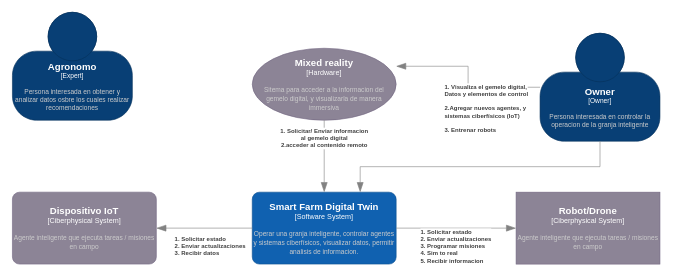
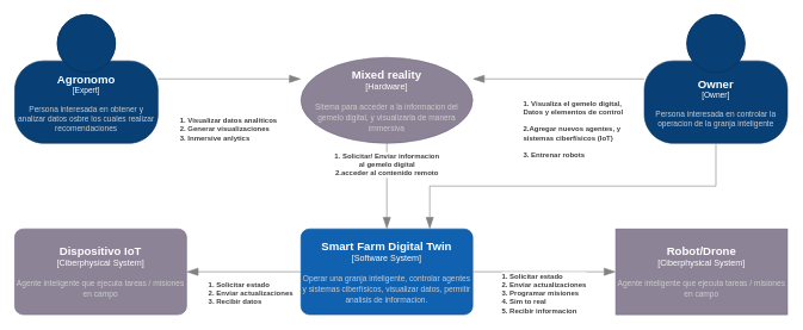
+ <mxCell id="9" value="&lt;div style=&quot;&quot;&gt;&lt;div style=&quot;&quot;&gt;&lt;b&gt;1. Visualizar datos analíticos&#10;2. Generar visualizaciones&#10;3. Inmersive anlytics&lt;/b&gt;&lt;/div&gt;&lt;/div&gt;" style="endArrow=blockThin;html=1;fontSize=10;fontColor=#404040;strokeWidth=1;endFill=1;strokeColor=#828282;elbow=vertical;metaEdit=1;endSize=14;startSize=14;jumpStyle=arc;jumpSize=16;rounded=0;edgeStyle=orthogonalEdgeStyle;exitX=1;exitY=0.5;exitDx=0;exitDy=0;exitPerimeter=0;entryX=0;entryY=0.25;entryDx=0;entryDy=0;entryPerimeter=0;align=left;" edge="1" parent="1" source="2" target="7"><mxGeometry x="-0.71" y="-70" width="240" relative="1" as="geometry"><mxPoint x="330" y="150" as="sourcePoint" /><mxPoint x="570" y="150" as="targetPoint" /><mxPoint as="offset" /></mxGeometry></mxCell>
- <mxCell id="6" value="&lt;font style=&quot;font-size: 16px&quot;&gt;&lt;b&gt;Owner&lt;/b&gt;&lt;/font&gt;&lt;div&gt;[Owner]&lt;/div&gt;&lt;br&gt;&lt;div&gt;&lt;font style=&quot;font-size: 11px&quot;&gt;&lt;font color=&quot;#cccccc&quot;&gt;Persona interesada en controlar la operacion de la granja inteligente&lt;/font&gt;&lt;/div&gt;" style="html=1;fontSize=11;dashed=0;whiteSpace=wrap;fillColor=#083F75;strokeColor=#06315C;fontColor=#ffffff;shape=mxgraph.c4.person2;align=center;metaEdit=1;points=[[0.5,0,0],[1,0.5,0],[1,0.75,0],[0.75,1,0],[0.5,1,0],[0.25,1,0],[0,0.75,0],[0,0.5,0]];resizable=0;" parent="1" vertex="1"><mxGeometry x="900" y="55" width="200" height="180" as="geometry" /></mxCell>
+ <mxCell id="6" value="&lt;font style=&quot;font-size: 16px&quot;&gt;&lt;b&gt;Owner&lt;/b&gt;&lt;/font&gt;&lt;div&gt;[Owner]&lt;/div&gt;&lt;br&gt;&lt;div&gt;&lt;font style=&quot;font-size: 11px&quot;&gt;&lt;font color=&quot;#cccccc&quot;&gt;Persona interesada en controlar la operacion de la granja inteligente&lt;/font&gt;&lt;/div&gt;" style="html=1;fontSize=11;dashed=0;whiteSpace=wrap;fillColor=#083F75;strokeColor=#06315C;fontColor=#ffffff;shape=mxgraph.c4.person2;align=center;metaEdit=1;points=[[0.5,0,0],[1,0.5,0],[1,0.75,0],[0.75,1,0],[0.5,1,0],[0.25,1,0],[0,0.75,0],[0,0.5,0]];resizable=0;" parent="1" vertex="1"><mxGeometry x="900" y="20" width="200" height="180" as="geometry" /></mxCell>
